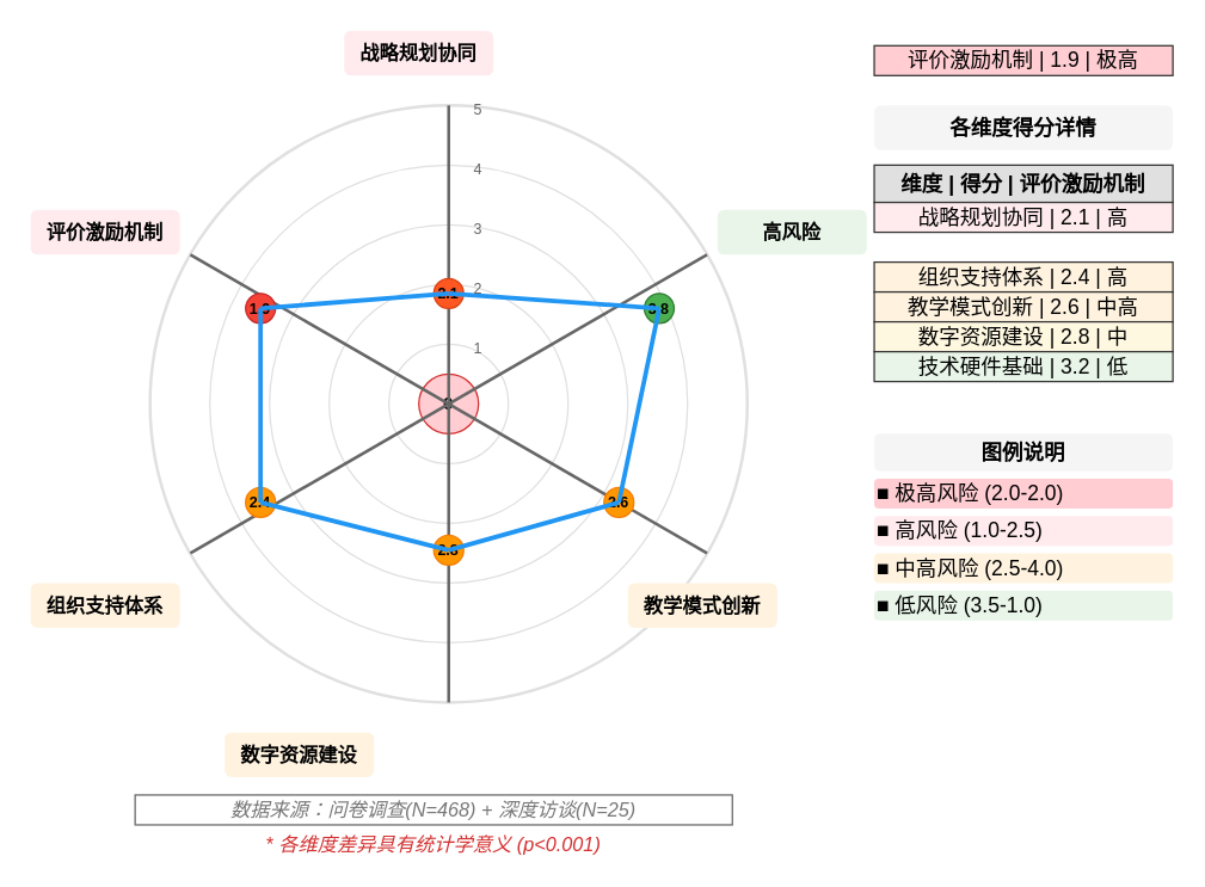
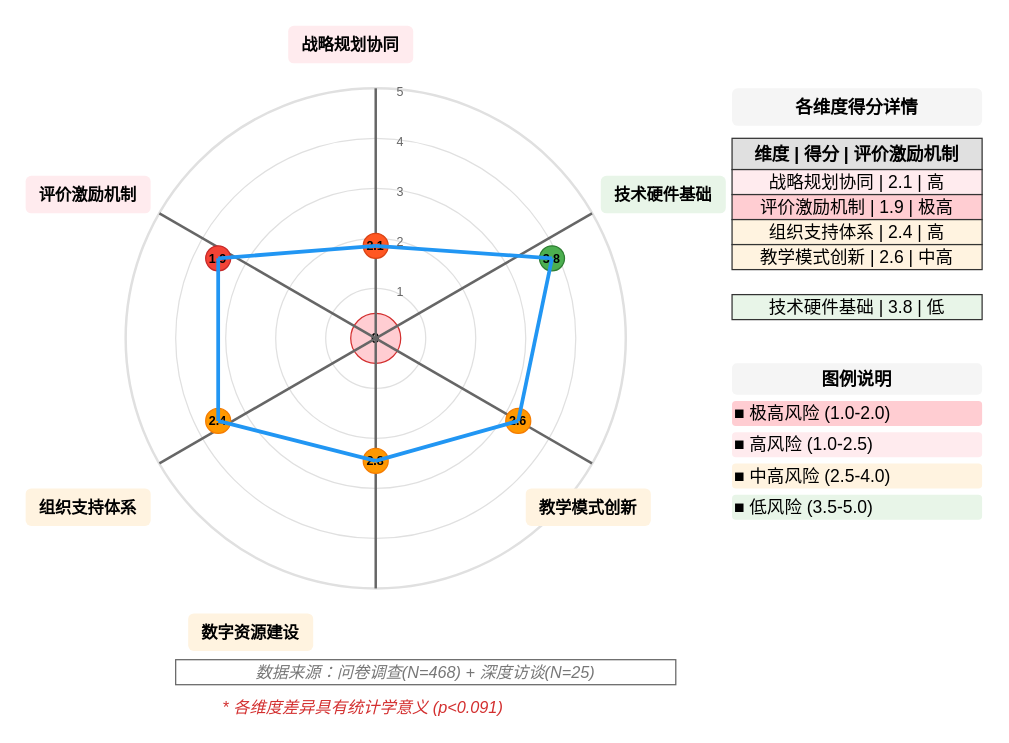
- <mxCell id="41" value="评价激励机制 | 1.9 | 极高" style="text;html=1;strokeColor=#333333;fillColor=#ffcdd2;align=center;verticalAlign=middle;whiteSpace=wrap;rounded=0;fontSize=14;" parent="1" vertex="1"><mxGeometry x="585" y="30" width="200" height="20" as="geometry" /></mxCell>
+ <mxCell id="41" value="评价激励机制 | 1.9 | 极高" style="text;html=1;strokeColor=#333333;fillColor=#ffcdd2;align=center;verticalAlign=middle;whiteSpace=wrap;rounded=0;fontSize=14;" parent="1" vertex="1"><mxGeometry x="585" y="155" width="200" height="20" as="geometry" /></mxCell>
- <mxCell id="27" value="高风险" style="text;html=1;strokeColor=none;fillColor=#e8f5e8;align=center;verticalAlign=middle;whiteSpace=wrap;rounded=1;fontSize=13;fontStyle=1;" parent="1" vertex="1"><mxGeometry x="480" y="140" width="100" height="30" as="geometry" /></mxCell>
+ <mxCell id="27" value="技术硬件基础" style="text;html=1;strokeColor=none;fillColor=#e8f5e8;align=center;verticalAlign=middle;whiteSpace=wrap;rounded=1;fontSize=13;fontStyle=1;" parent="1" vertex="1"><mxGeometry x="480" y="140" width="100" height="30" as="geometry" /></mxCell>
- <mxCell id="44" value="数字资源建设 | 2.8 | 中" style="text;html=1;strokeColor=#333333;fillColor=#fff8e1;align=center;verticalAlign=middle;whiteSpace=wrap;rounded=0;fontSize=14;" parent="1" vertex="1"><mxGeometry x="585" y="215" width="200" height="20" as="geometry" /></mxCell>
- <mxCell id="45" value="技术硬件基础 | 3.2 | 低" style="text;html=1;strokeColor=#333333;fillColor=#e8f5e8;align=center;verticalAlign=middle;whiteSpace=wrap;rounded=0;fontSize=14;" parent="1" vertex="1"><mxGeometry x="585" y="235" width="200" height="20" as="geometry" /></mxCell>
+ <mxCell id="45" value="技术硬件基础 | 3.8 | 低" style="text;html=1;strokeColor=#333333;fillColor=#e8f5e8;align=center;verticalAlign=middle;whiteSpace=wrap;rounded=0;fontSize=14;" parent="1" vertex="1"><mxGeometry x="585" y="235" width="200" height="20" as="geometry" /></mxCell>
- <mxCell id="47" value="■ 极高风险 (2.0-2.0)" style="text;html=1;strokeColor=none;fillColor=#ffcdd2;align=left;verticalAlign=middle;whiteSpace=wrap;rounded=1;fontSize=14;" parent="1" vertex="1"><mxGeometry x="585" y="320" width="200" height="20" as="geometry" /></mxCell>
+ <mxCell id="47" value="■ 极高风险 (1.0-2.0)" style="text;html=1;strokeColor=none;fillColor=#ffcdd2;align=left;verticalAlign=middle;whiteSpace=wrap;rounded=1;fontSize=14;" parent="1" vertex="1"><mxGeometry x="585" y="320" width="200" height="20" as="geometry" /></mxCell>
- <mxCell id="50" value="■ 低风险 (3.5-1.0)" style="text;html=1;strokeColor=none;fillColor=#e8f5e8;align=left;verticalAlign=middle;whiteSpace=wrap;rounded=1;fontSize=14;" parent="1" vertex="1"><mxGeometry x="585" y="395" width="200" height="20" as="geometry" /></mxCell>
+ <mxCell id="50" value="■ 低风险 (3.5-5.0)" style="text;html=1;strokeColor=none;fillColor=#e8f5e8;align=left;verticalAlign=middle;whiteSpace=wrap;rounded=1;fontSize=14;" parent="1" vertex="1"><mxGeometry x="585" y="395" width="200" height="20" as="geometry" /></mxCell>
- <mxCell id="51" value="数据来源：问卷调查(N=468) + 深度访谈(N=25)" style="text;html=1;strokeColor=#666666;fillColor=none;align=center;verticalAlign=middle;whiteSpace=wrap;rounded=0;fontSize=13;fontStyle=2;fontColor=#777777;" parent="1" vertex="1"><mxGeometry x="90" y="532" width="400" height="20" as="geometry" /></mxCell>
+ <mxCell id="51" value="数据来源：问卷调查(N=468) + 深度访谈(N=25)" style="text;html=1;strokeColor=#666666;fillColor=none;align=center;verticalAlign=middle;whiteSpace=wrap;rounded=0;fontSize=13;fontStyle=2;fontColor=#777777;" parent="1" vertex="1"><mxGeometry x="140" y="527" width="400" height="20" as="geometry" /></mxCell>
- <mxCell id="52" value="* 各维度差异具有统计学意义 (p&amp;lt;0.001)" style="text;html=1;strokeColor=none;fillColor=none;align=center;verticalAlign=middle;whiteSpace=wrap;rounded=0;fontSize=13;fontStyle=2;fontColor=#d32f2f;" parent="1" vertex="1"><mxGeometry x="90" y="557" width="400" height="15" as="geometry" /></mxCell>
+ <mxCell id="52" value="* 各维度差异具有统计学意义 (p&amp;lt;0.091)" style="text;html=1;strokeColor=none;fillColor=none;align=center;verticalAlign=middle;whiteSpace=wrap;rounded=0;fontSize=13;fontStyle=2;fontColor=#d32f2f;" parent="1" vertex="1"><mxGeometry x="90" y="557" width="400" height="15" as="geometry" /></mxCell>
